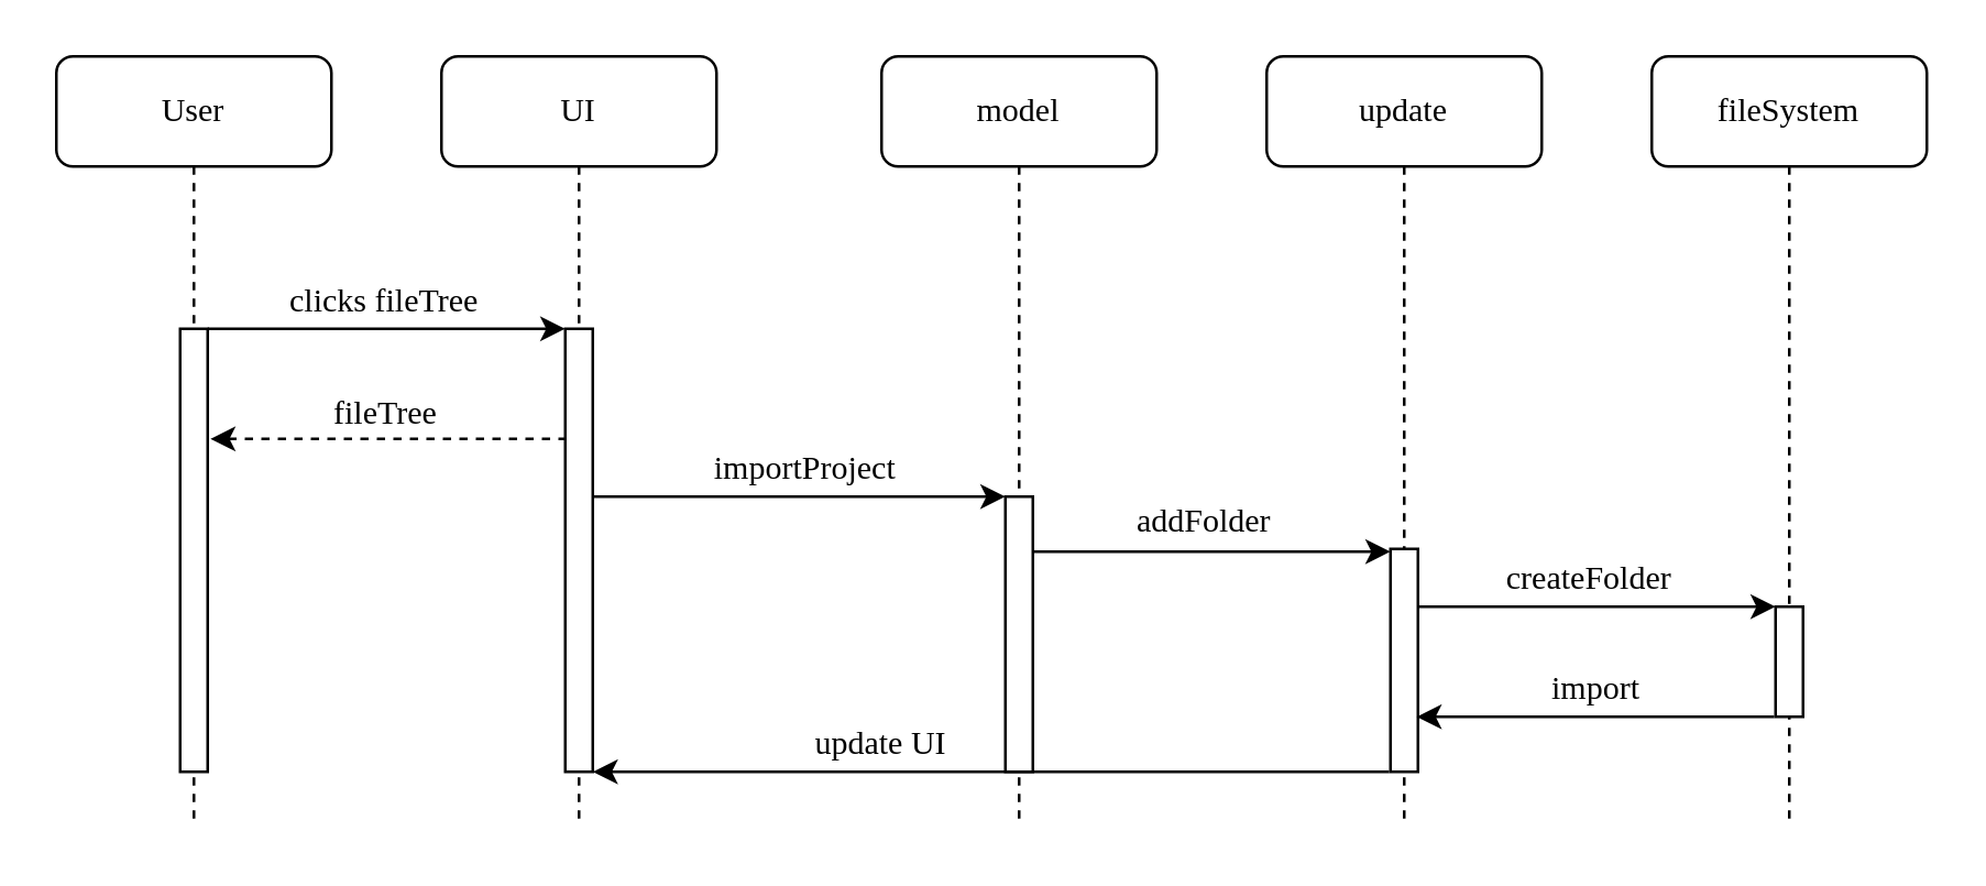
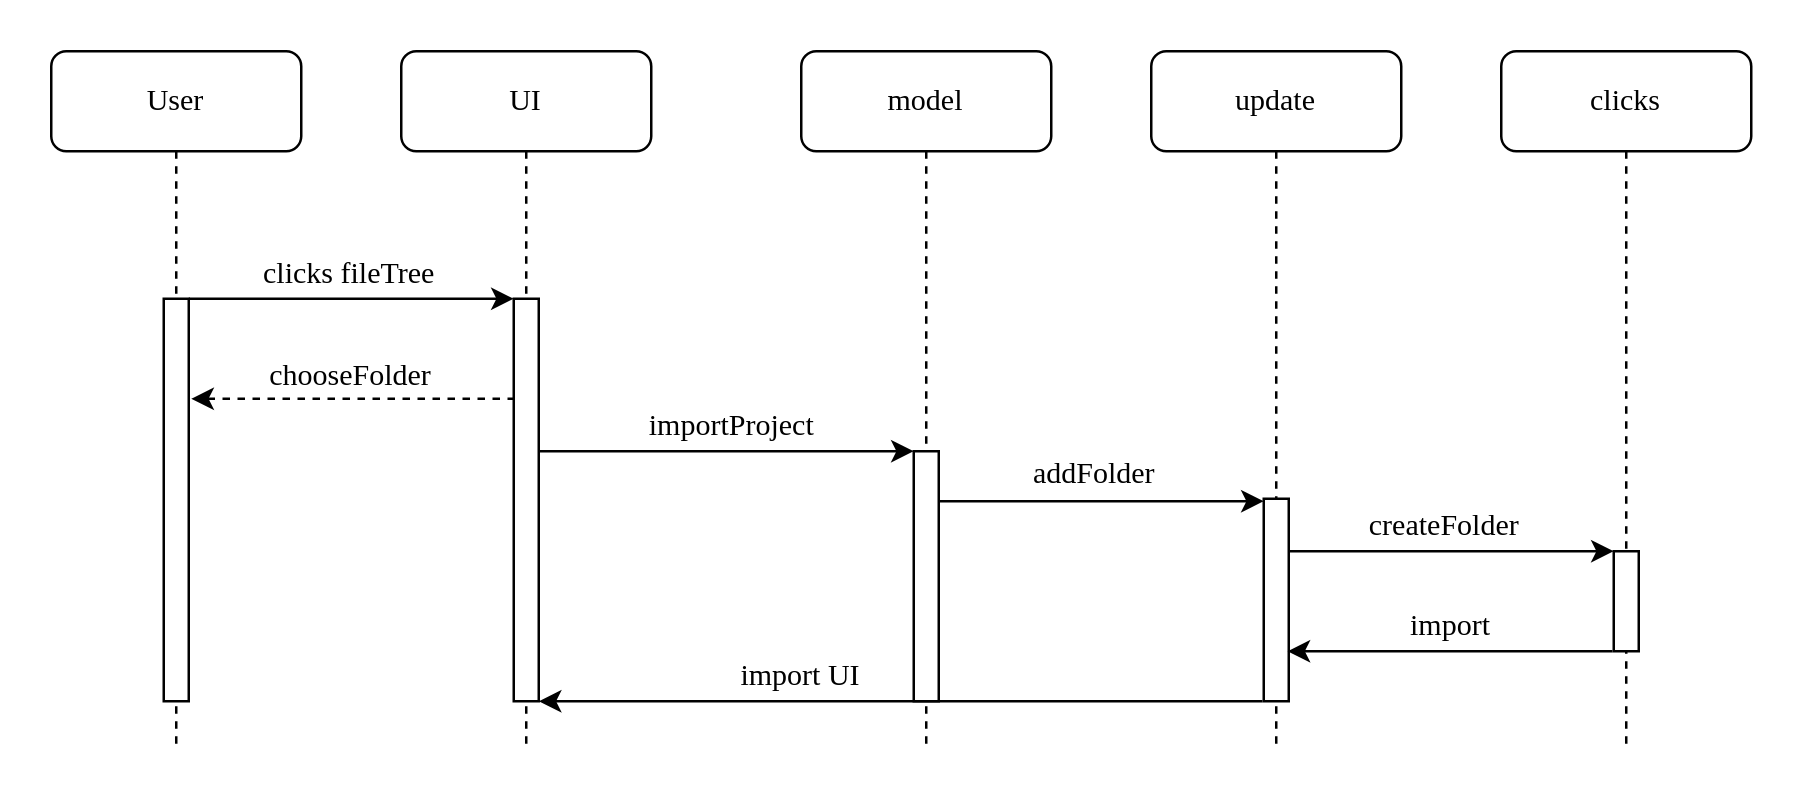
- <mxCell id="8" value="fileSystem" style="shape=umlLifeline;perimeter=lifelinePerimeter;whiteSpace=wrap;html=1;container=1;collapsible=0;recursiveResize=0;outlineConnect=0;rounded=1;shadow=0;comic=0;labelBackgroundColor=none;strokeWidth=1;fontFamily=Verdana;fontSize=12;align=center;" parent="1" vertex="1"><mxGeometry x="600" y="20" width="100" height="280" as="geometry" /></mxCell>
+ <mxCell id="8" value="clicks" style="shape=umlLifeline;perimeter=lifelinePerimeter;whiteSpace=wrap;html=1;container=1;collapsible=0;recursiveResize=0;outlineConnect=0;rounded=1;shadow=0;comic=0;labelBackgroundColor=none;strokeWidth=1;fontFamily=Verdana;fontSize=12;align=center;" parent="1" vertex="1"><mxGeometry x="600" y="20" width="100" height="280" as="geometry" /></mxCell>
- <mxCell id="21" value="fileTree" style="text;html=1;strokeColor=none;fillColor=none;align=center;verticalAlign=middle;whiteSpace=wrap;rounded=0;fontFamily=Verdana;" vertex="1" parent="1"><mxGeometry x="95" y="140" width="90" height="20" as="geometry" /></mxCell>
+ <mxCell id="21" value="chooseFolder" style="text;html=1;strokeColor=none;fillColor=none;align=center;verticalAlign=middle;whiteSpace=wrap;rounded=0;fontFamily=Verdana;" vertex="1" parent="1"><mxGeometry x="95" y="140" width="90" height="20" as="geometry" /></mxCell>
- <mxCell id="25" value="update UI" style="text;html=1;strokeColor=none;fillColor=none;align=center;verticalAlign=middle;whiteSpace=wrap;rounded=0;fontFamily=Verdana;" vertex="1" parent="1"><mxGeometry x="285" y="260" width="70" height="20" as="geometry" /></mxCell>
+ <mxCell id="25" value="import UI" style="text;html=1;strokeColor=none;fillColor=none;align=center;verticalAlign=middle;whiteSpace=wrap;rounded=0;fontFamily=Verdana;" vertex="1" parent="1"><mxGeometry x="285" y="260" width="70" height="20" as="geometry" /></mxCell>
